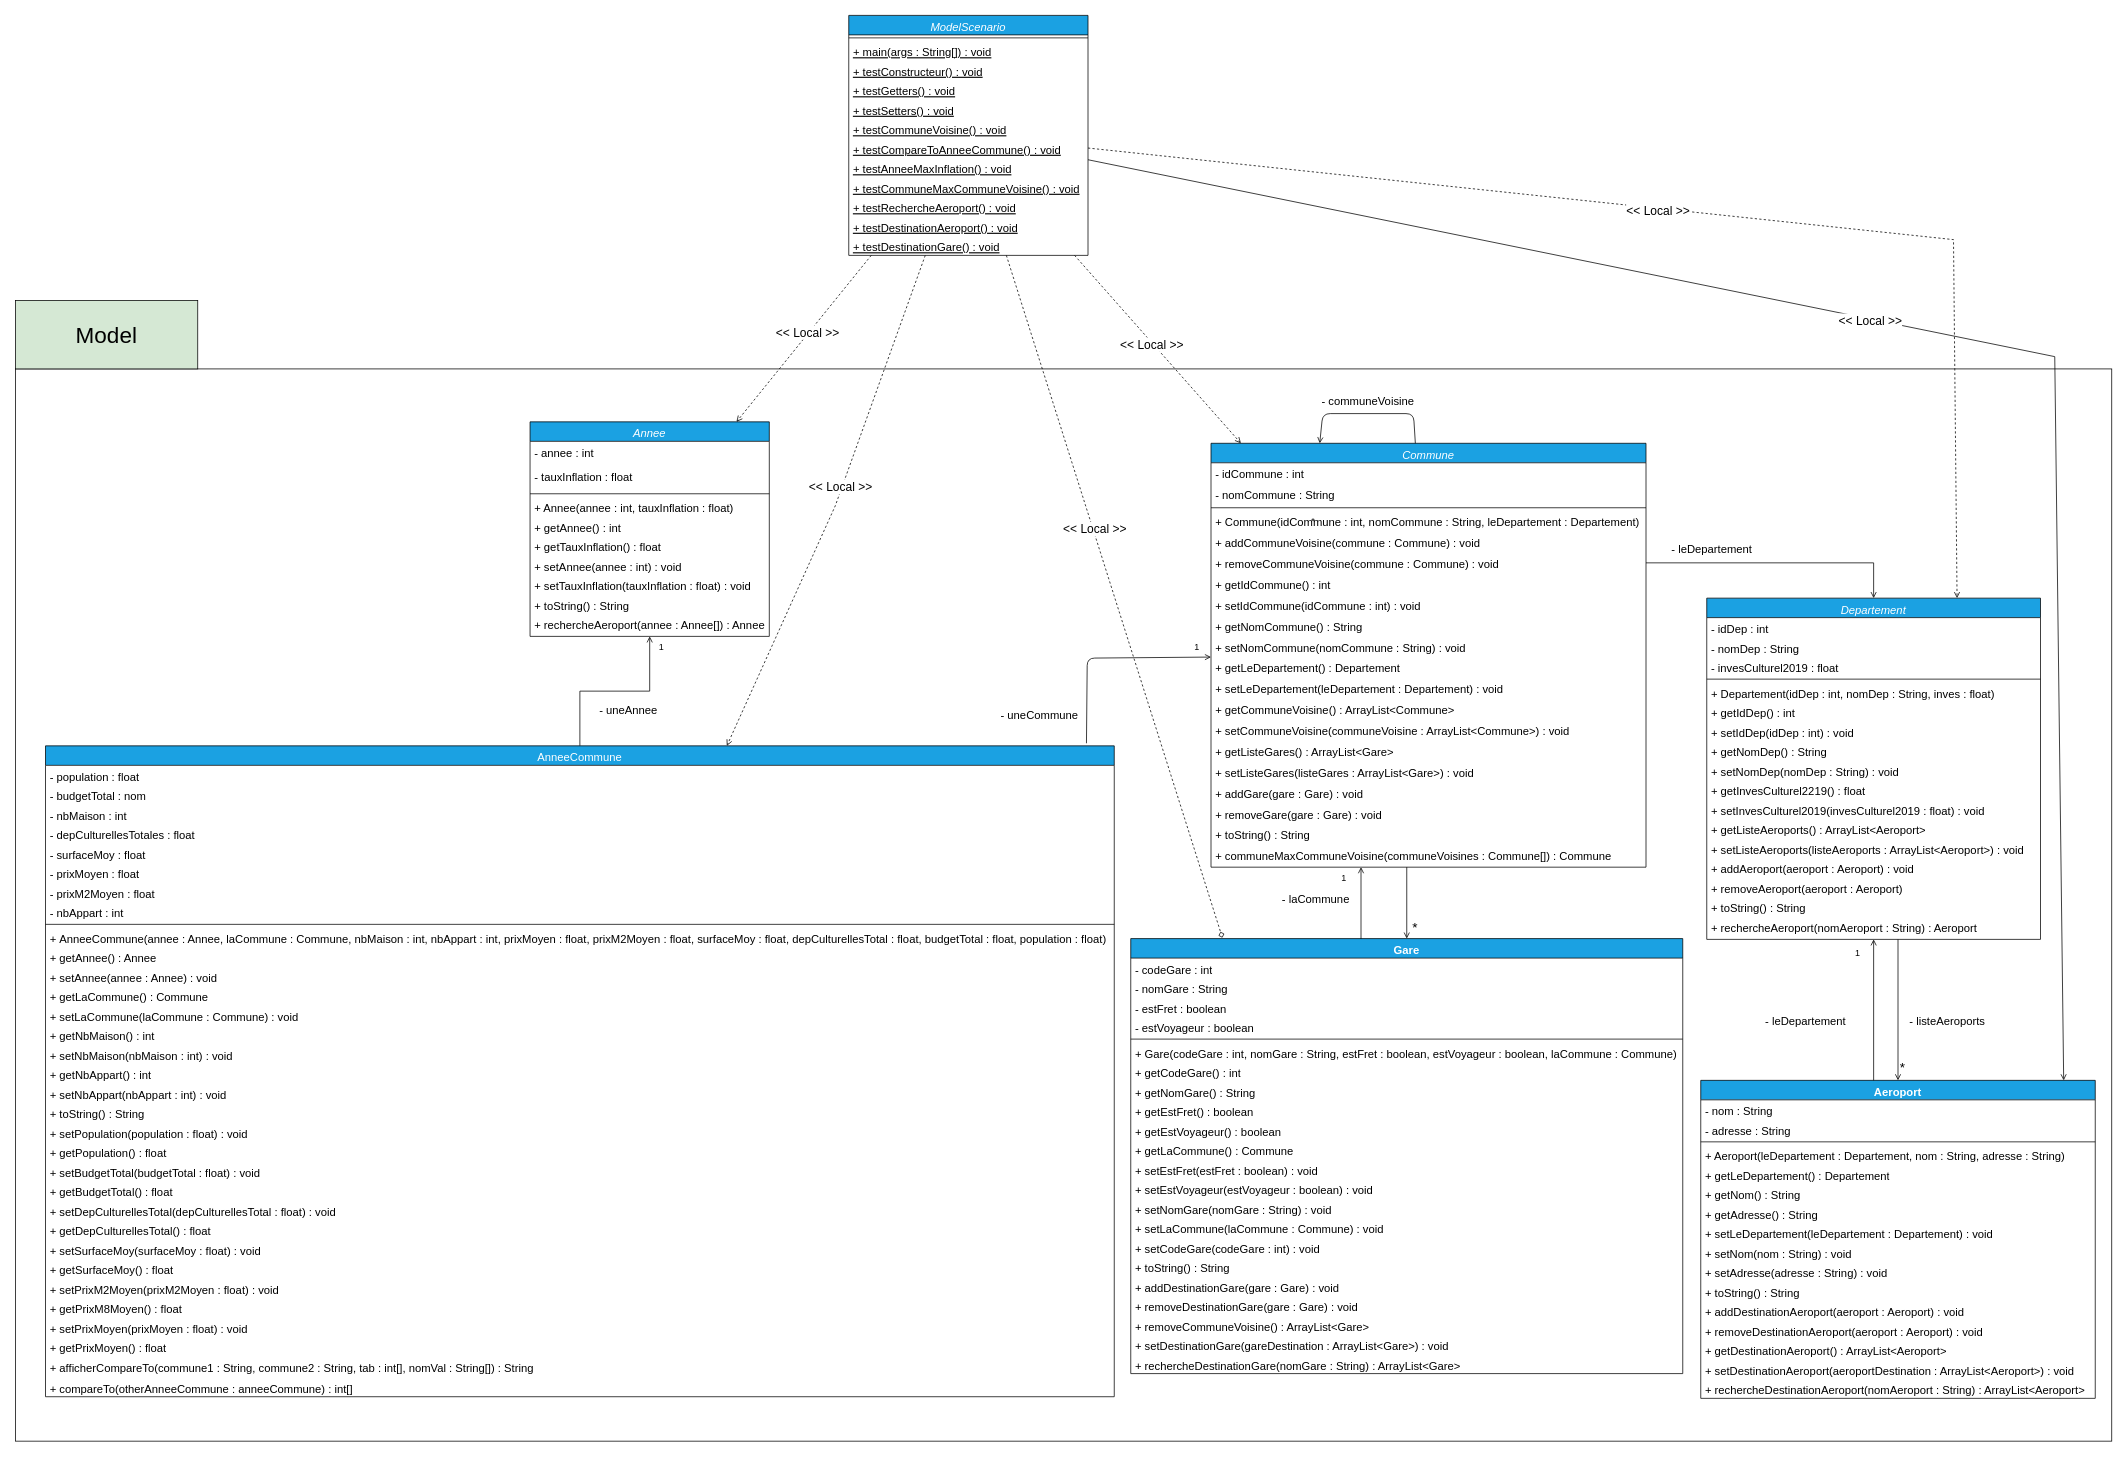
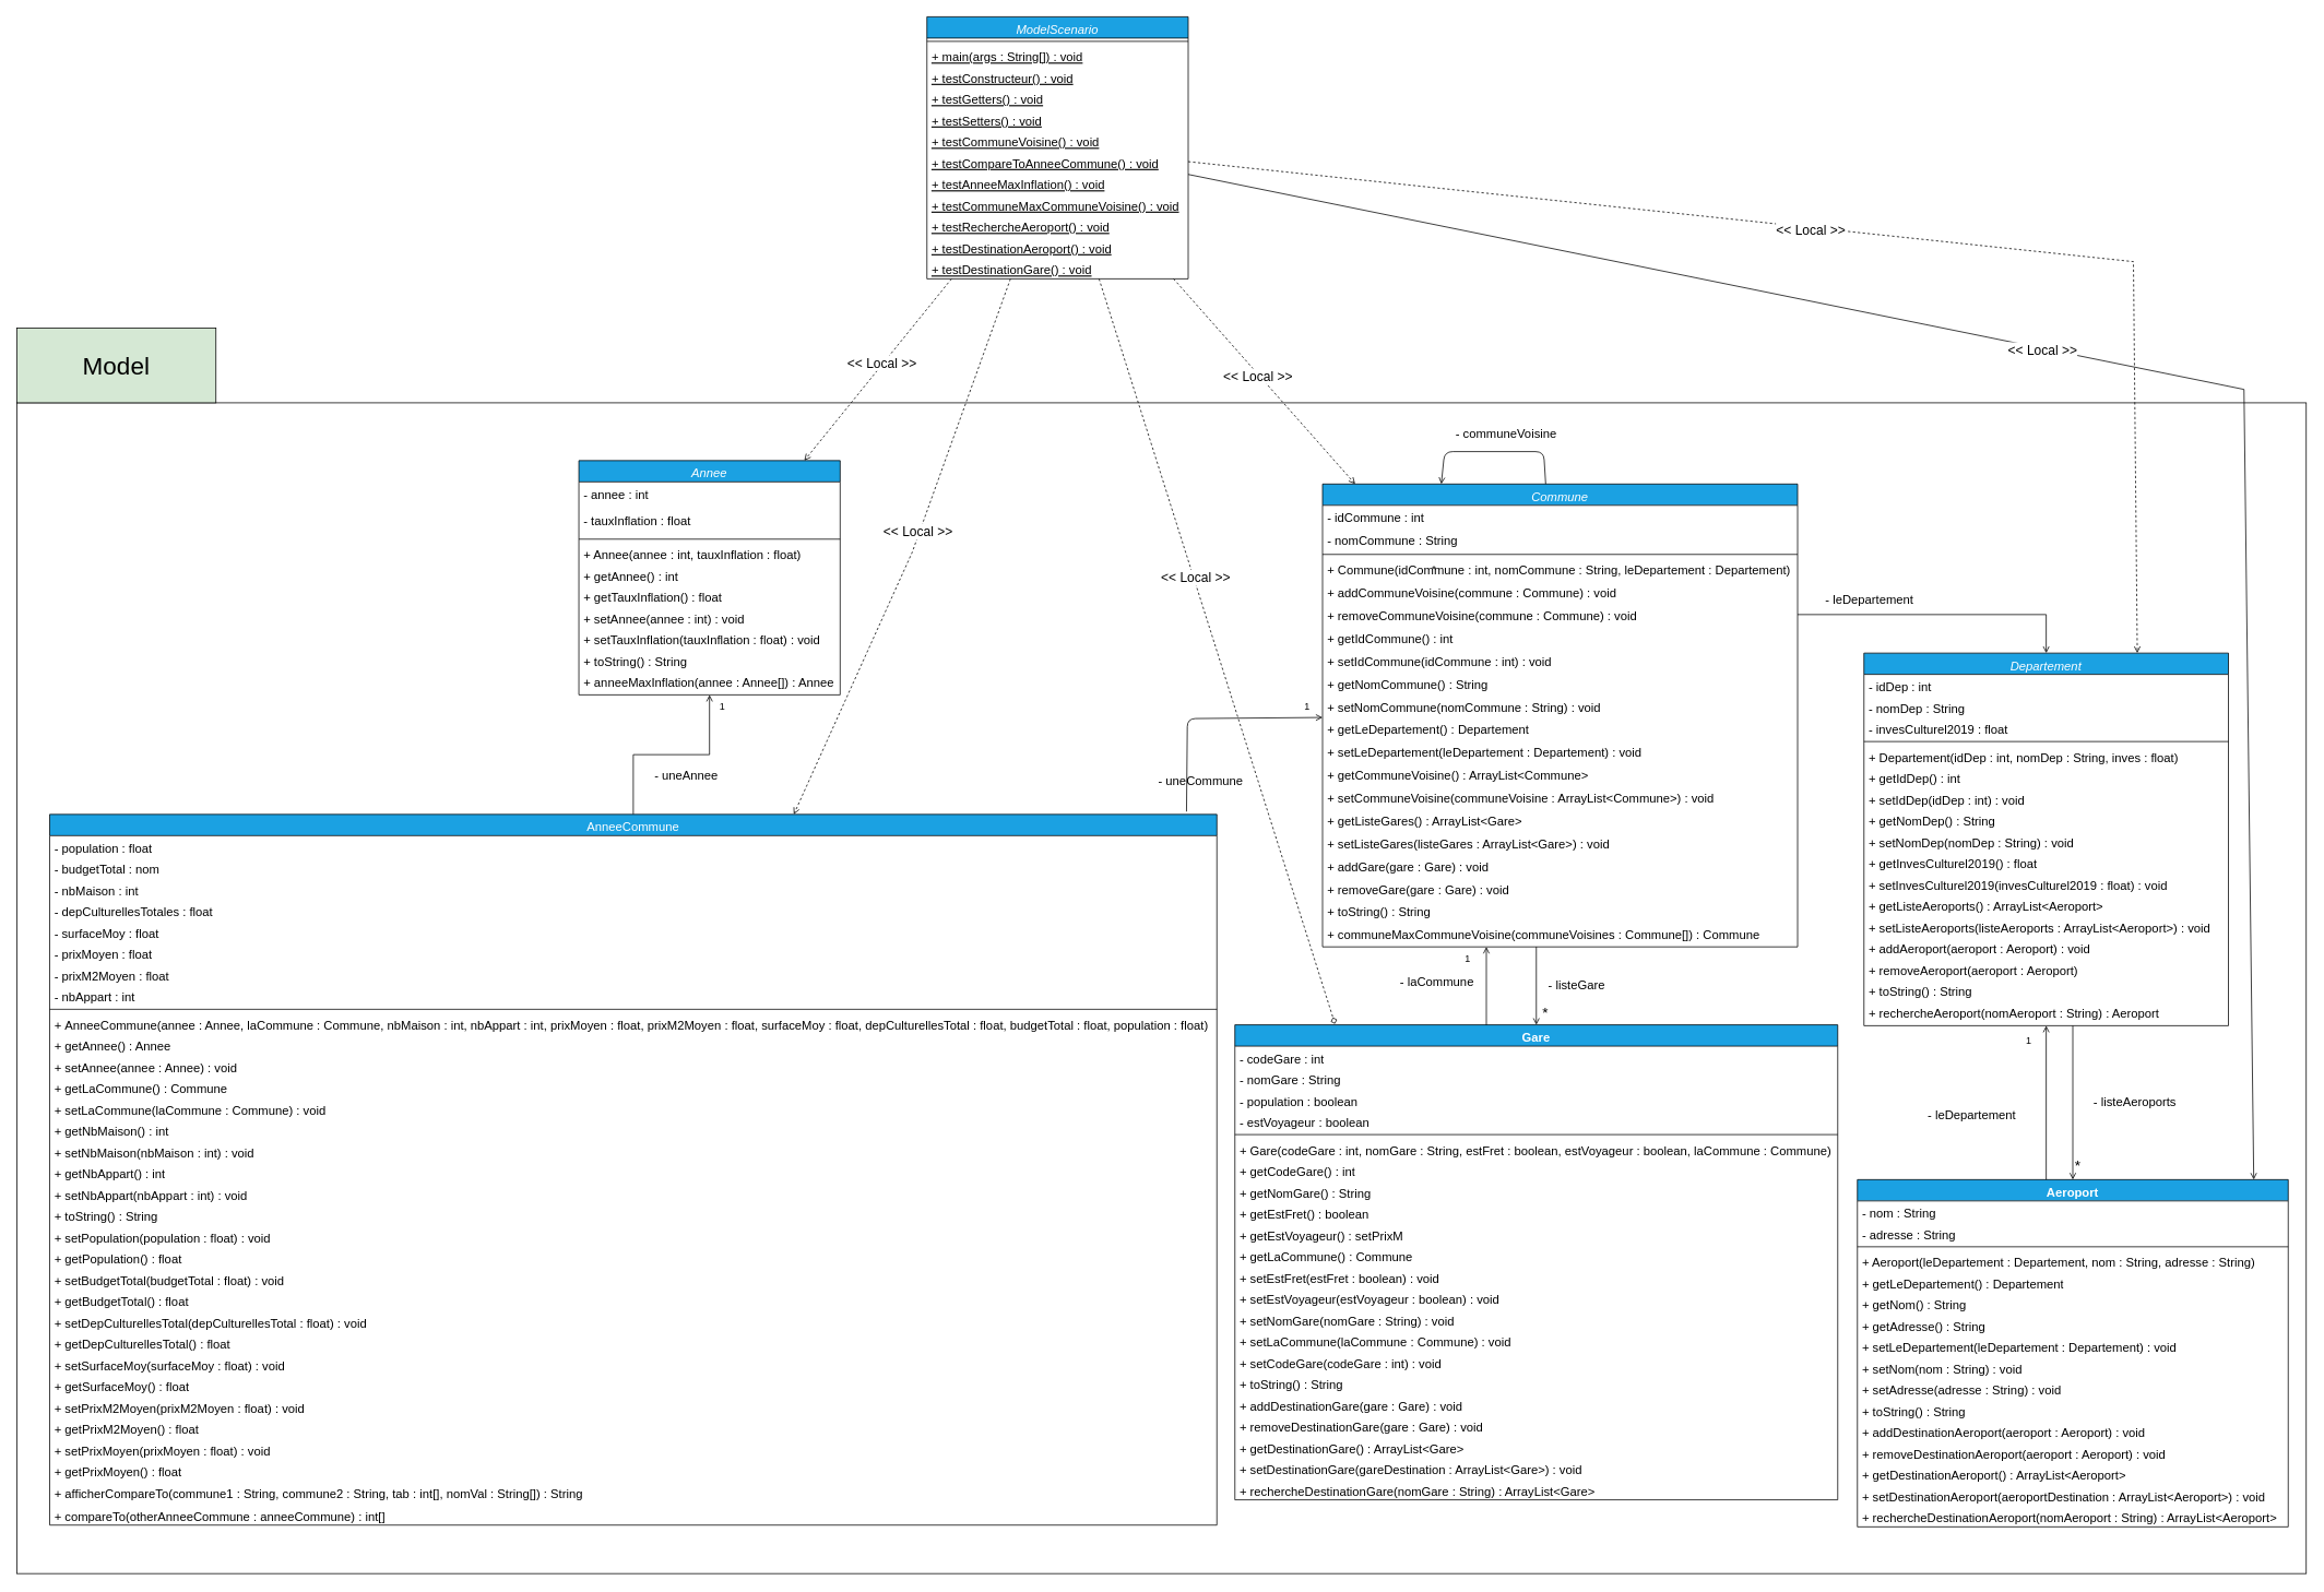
- <mxCell id="11" value="- communeVoisine" style="text;html=1;align=center;verticalAlign=middle;resizable=0;points=[];autosize=1;fontSize=15;" vertex="1" parent="2"><mxGeometry x="1732" y="118.846" width="141" height="30" as="geometry" /></mxCell>
+ <mxCell id="11" value="- communeVoisine" style="text;html=1;align=center;verticalAlign=middle;resizable=0;points=[];autosize=1;fontSize=15;" vertex="1" parent="2"><mxGeometry x="1747" y="113.846" width="141" height="30" as="geometry" /></mxCell>
- <mxCell id="110" value="+ rechercheAeroport(annee : Annee[]) : Annee" style="text;align=left;verticalAlign=top;spacingLeft=4;spacingRight=4;overflow=hidden;rotatable=0;points=[[0,0.5],[1,0.5]];portConstraint=eastwest;rounded=0;shadow=0;html=0;fontSize=15;" vertex="1" parent="100"><mxGeometry y="255.904" width="319" height="26" as="geometry" /></mxCell>
+ <mxCell id="110" value="+ anneeMaxInflation(annee : Annee[]) : Annee" style="text;align=left;verticalAlign=top;spacingLeft=4;spacingRight=4;overflow=hidden;rotatable=0;points=[[0,0.5],[1,0.5]];portConstraint=eastwest;rounded=0;shadow=0;html=0;fontSize=15;" vertex="1" parent="100"><mxGeometry y="255.904" width="319" height="26" as="geometry" /></mxCell>
- <mxCell id="5" value="- uneCommune" style="text;html=1;align=center;verticalAlign=middle;resizable=0;points=[];autosize=1;strokeColor=none;fillColor=none;fontSize=15;" vertex="1" parent="2"><mxGeometry x="1304" y="538.408" width="121" height="30" as="geometry" /></mxCell>
+ <mxCell id="5" value="- uneCommune" style="text;html=1;align=center;verticalAlign=middle;resizable=0;points=[];autosize=1;strokeColor=none;fillColor=none;fontSize=15;" vertex="1" parent="2"><mxGeometry x="1384" y="538.408" width="121" height="30" as="geometry" /></mxCell>
- <mxCell id="52" value="+ getInvesCulturel2219() : float" style="text;align=left;verticalAlign=top;spacingLeft=4;spacingRight=4;overflow=hidden;rotatable=0;points=[[0,0.5],[1,0.5]];portConstraint=eastwest;rounded=0;shadow=0;html=0;fontSize=15;" vertex="1" parent="42"><mxGeometry y="242" width="445" height="26" as="geometry" /></mxCell>
+ <mxCell id="52" value="+ getInvesCulturel2019() : float" style="text;align=left;verticalAlign=top;spacingLeft=4;spacingRight=4;overflow=hidden;rotatable=0;points=[[0,0.5],[1,0.5]];portConstraint=eastwest;rounded=0;shadow=0;html=0;fontSize=15;" vertex="1" parent="42"><mxGeometry y="242" width="445" height="26" as="geometry" /></mxCell>
+ <mxCell id="6" value="- listeGare" style="text;html=1;align=center;verticalAlign=middle;resizable=0;points=[];autosize=1;fontSize=15;" vertex="1" parent="2"><mxGeometry x="1860" y="786.998" width="87" height="30" as="geometry" /></mxCell>
- <mxCell id="117" value="&lt;div style=&quot;font-size: 15px;&quot;&gt;- estFret : boolean&lt;/div&gt;" style="text;align=left;verticalAlign=top;spacingLeft=4;spacingRight=4;overflow=hidden;rotatable=0;points=[[0,0.5],[1,0.5]];portConstraint=eastwest;whiteSpace=wrap;html=1;fontSize=15;" vertex="1" parent="114"><mxGeometry y="78" width="736" height="26" as="geometry" /></mxCell>
+ <mxCell id="117" value="&lt;div style=&quot;font-size: 15px;&quot;&gt;- population : boolean&lt;/div&gt;" style="text;align=left;verticalAlign=top;spacingLeft=4;spacingRight=4;overflow=hidden;rotatable=0;points=[[0,0.5],[1,0.5]];portConstraint=eastwest;whiteSpace=wrap;html=1;fontSize=15;" vertex="1" parent="114"><mxGeometry y="78" width="736" height="26" as="geometry" /></mxCell>
- <mxCell id="8" value="- listeAeroports" style="text;html=1;align=center;verticalAlign=middle;whiteSpace=wrap;rounded=0;fontSize=15;" vertex="1" parent="2"><mxGeometry x="2513" y="944.002" width="126" height="32.112" as="geometry" /></mxCell>
+ <mxCell id="8" value="- listeAeroports" style="text;html=1;align=center;verticalAlign=middle;whiteSpace=wrap;rounded=0;fontSize=15;" vertex="1" parent="2"><mxGeometry x="2523" y="929.002" width="126" height="32.112" as="geometry" /></mxCell>
- <mxCell id="124" value="&lt;div style=&quot;font-size: 15px;&quot;&gt;+ getEstVoyageur() : boolean&lt;br style=&quot;font-size: 15px;&quot;&gt;&lt;/div&gt;" style="text;align=left;verticalAlign=top;spacingLeft=4;spacingRight=4;overflow=hidden;rotatable=0;points=[[0,0.5],[1,0.5]];portConstraint=eastwest;whiteSpace=wrap;html=1;fontSize=15;" vertex="1" parent="114"><mxGeometry y="242" width="736" height="26" as="geometry" /></mxCell>
+ <mxCell id="124" value="&lt;div style=&quot;font-size: 15px;&quot;&gt;+ getEstVoyageur() : setPrixM&lt;br style=&quot;font-size: 15px;&quot;&gt;&lt;/div&gt;" style="text;align=left;verticalAlign=top;spacingLeft=4;spacingRight=4;overflow=hidden;rotatable=0;points=[[0,0.5],[1,0.5]];portConstraint=eastwest;whiteSpace=wrap;html=1;fontSize=15;" vertex="1" parent="114"><mxGeometry y="242" width="736" height="26" as="geometry" /></mxCell>
- <mxCell id="92" value="+ getPrixM8Moyen() : float&amp;nbsp;" style="text;align=left;verticalAlign=top;spacingLeft=4;spacingRight=4;overflow=hidden;rotatable=0;points=[[0,0.5],[1,0.5]];portConstraint=eastwest;whiteSpace=wrap;html=1;container=0;fontSize=15;" vertex="1" parent="63"><mxGeometry y="736" width="1425" height="26" as="geometry" /></mxCell>
+ <mxCell id="92" value="+ getPrixM2Moyen() : float&amp;nbsp;" style="text;align=left;verticalAlign=top;spacingLeft=4;spacingRight=4;overflow=hidden;rotatable=0;points=[[0,0.5],[1,0.5]];portConstraint=eastwest;whiteSpace=wrap;html=1;container=0;fontSize=15;" vertex="1" parent="63"><mxGeometry y="736" width="1425" height="26" as="geometry" /></mxCell>
- <mxCell id="134" value="+ removeCommuneVoisine() : ArrayList&amp;lt;Gare&amp;gt;" style="text;align=left;verticalAlign=top;spacingLeft=4;spacingRight=4;overflow=hidden;rotatable=0;points=[[0,0.5],[1,0.5]];portConstraint=eastwest;whiteSpace=wrap;html=1;fontSize=15;" vertex="1" parent="114"><mxGeometry y="502" width="736" height="26" as="geometry" /></mxCell>
+ <mxCell id="134" value="+ getDestinationGare() : ArrayList&amp;lt;Gare&amp;gt;" style="text;align=left;verticalAlign=top;spacingLeft=4;spacingRight=4;overflow=hidden;rotatable=0;points=[[0,0.5],[1,0.5]];portConstraint=eastwest;whiteSpace=wrap;html=1;fontSize=15;" vertex="1" parent="114"><mxGeometry y="502" width="736" height="26" as="geometry" /></mxCell>
